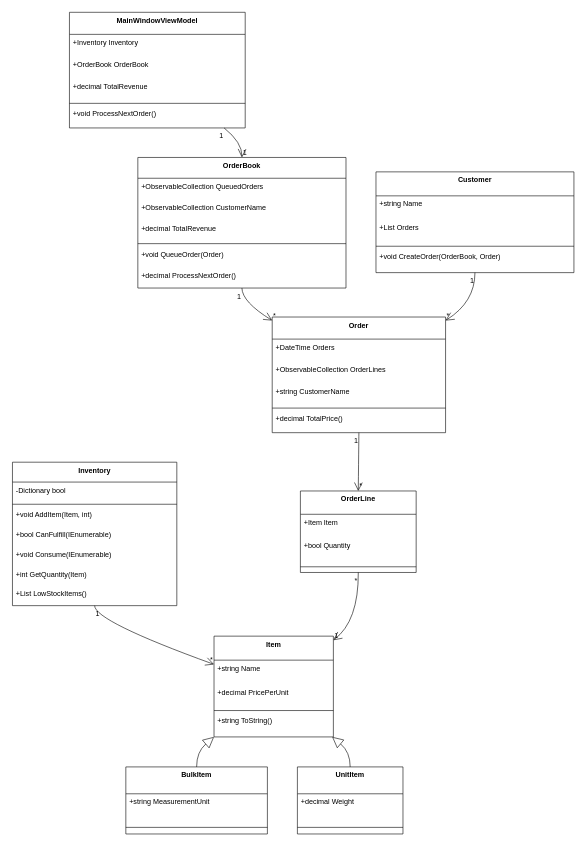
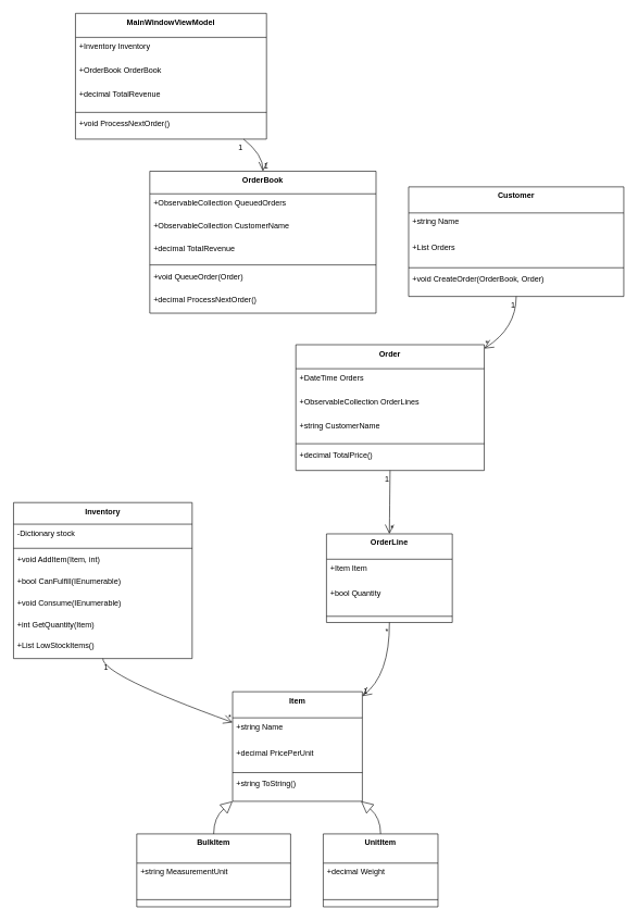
- <mxCell id="60" value="" style="curved=1;startArrow=none;endArrow=open;endSize=12;exitX=0.5;exitY=1;entryX=0;entryY=0.03;rounded=0;" edge="1" parent="1" source="31" target="25"><mxGeometry relative="1" as="geometry"><Array as="points"><mxPoint x="403" y="503" /></Array></mxGeometry></mxCell>
- <mxCell id="61" value="1" style="edgeLabel;resizable=0;labelBackgroundColor=none;fontSize=12;align=right;verticalAlign=top;" vertex="1" parent="60"><mxGeometry x="-1" relative="1" as="geometry" /></mxCell>
- <mxCell id="62" value="*" style="edgeLabel;resizable=0;labelBackgroundColor=none;fontSize=12;align=left;verticalAlign=bottom;" vertex="1" parent="60"><mxGeometry x="1" relative="1" as="geometry" /></mxCell>
- <mxCell id="14" value="-Dictionary bool" style="text;strokeColor=none;fillColor=none;align=left;verticalAlign=top;spacingLeft=4;spacingRight=4;overflow=hidden;rotatable=0;points=[[0,0.5],[1,0.5]];portConstraint=eastwest;" vertex="1" parent="13"><mxGeometry y="33.143" width="274" height="33" as="geometry" /></mxCell>
+ <mxCell id="14" value="-Dictionary stock" style="text;strokeColor=none;fillColor=none;align=left;verticalAlign=top;spacingLeft=4;spacingRight=4;overflow=hidden;rotatable=0;points=[[0,0.5],[1,0.5]];portConstraint=eastwest;" vertex="1" parent="13"><mxGeometry y="33.143" width="274" height="33" as="geometry" /></mxCell>
